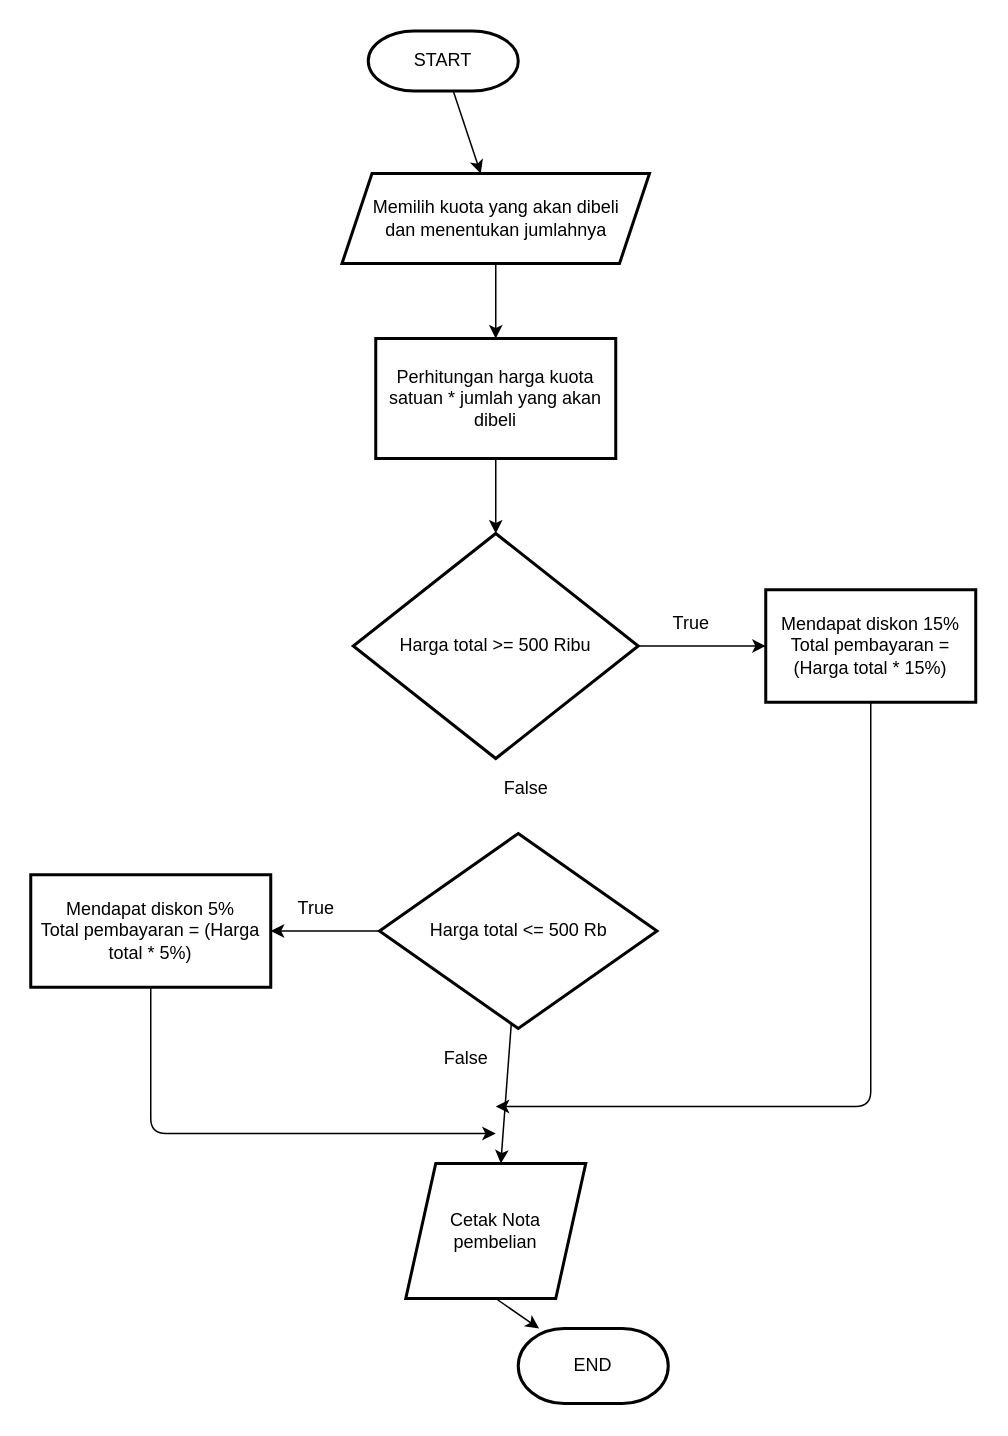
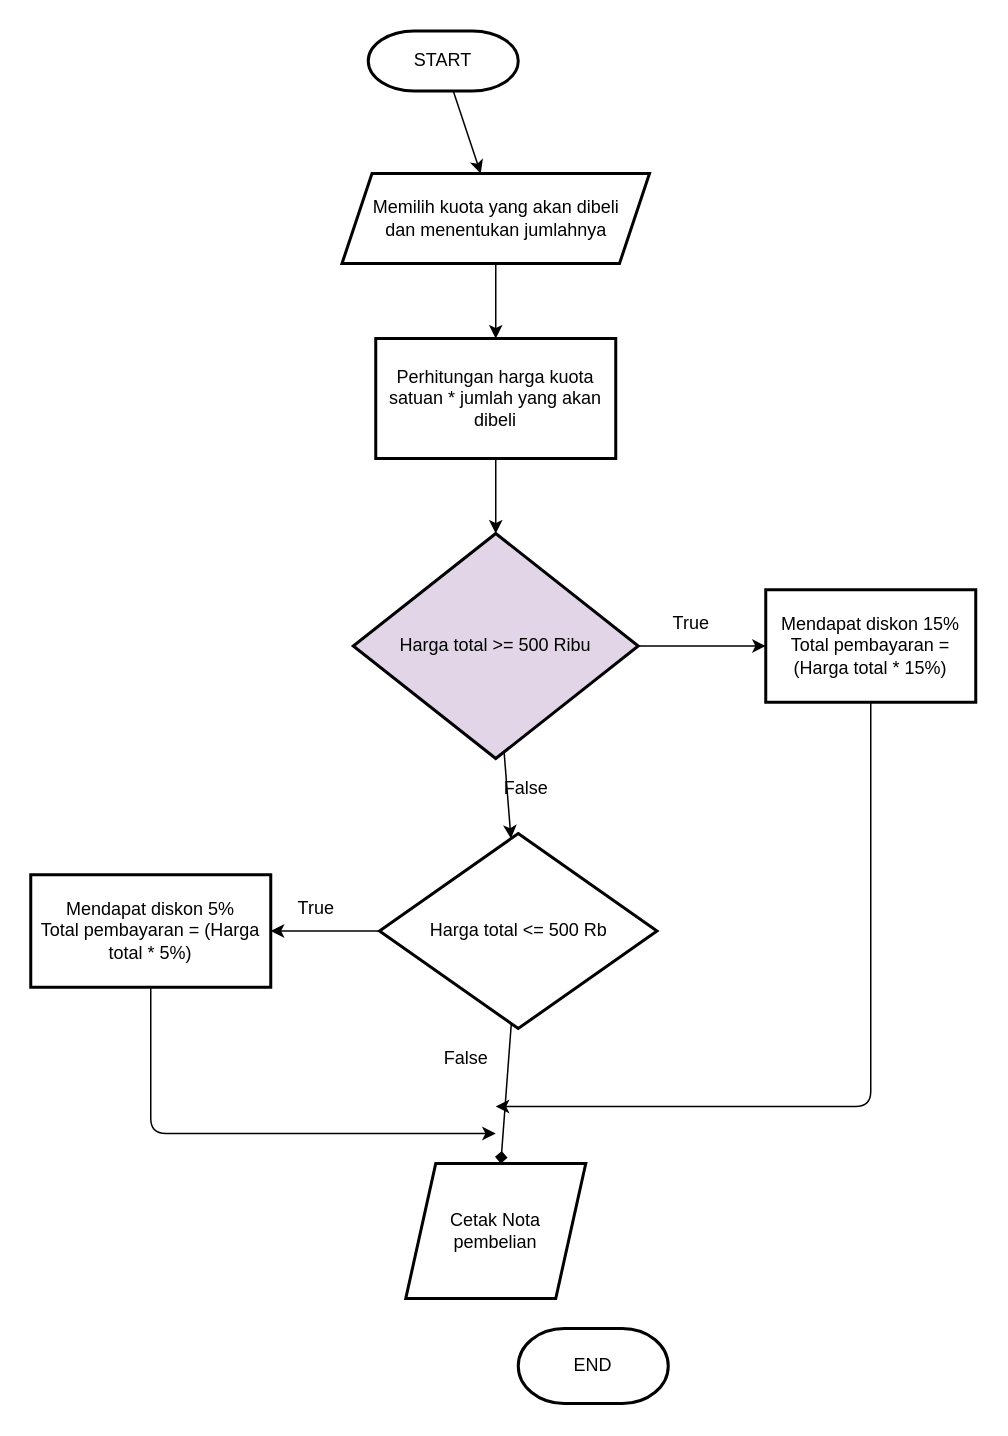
- <mxCell id="10" value="&lt;span&gt;Harga total &amp;gt;= 500 Ribu&lt;/span&gt;" style="rhombus;whiteSpace=wrap;html=1;strokeWidth=2;" vertex="1" parent="1"><mxGeometry x="235" y="355" width="190" height="150" as="geometry" /></mxCell>
+ <mxCell id="10" value="&lt;span&gt;Harga total &amp;gt;= 500 Ribu&lt;/span&gt;" style="rhombus;whiteSpace=wrap;html=1;strokeWidth=2;fillColor=#e1d5e7;" vertex="1" parent="1"><mxGeometry x="235" y="355" width="190" height="150" as="geometry" /></mxCell>
+ <mxCell id="8" value="" style="edgeStyle=none;html=1;" edge="1" parent="1" source="10" target="13"><mxGeometry relative="1" as="geometry" /></mxCell>
- <mxCell id="12" value="" style="edgeStyle=none;html=1;" edge="1" parent="1" source="13" target="21"><mxGeometry relative="1" as="geometry" /></mxCell>
+ <mxCell id="12" value="" style="edgeStyle=none;html=1;endArrow=diamond;" edge="1" parent="1" source="13" target="21"><mxGeometry relative="1" as="geometry" /></mxCell>
- <mxCell id="20" style="edgeStyle=none;html=1;exitX=0.5;exitY=1;exitDx=0;exitDy=0;" edge="1" parent="1" source="21" target="24"><mxGeometry relative="1" as="geometry" /></mxCell>
